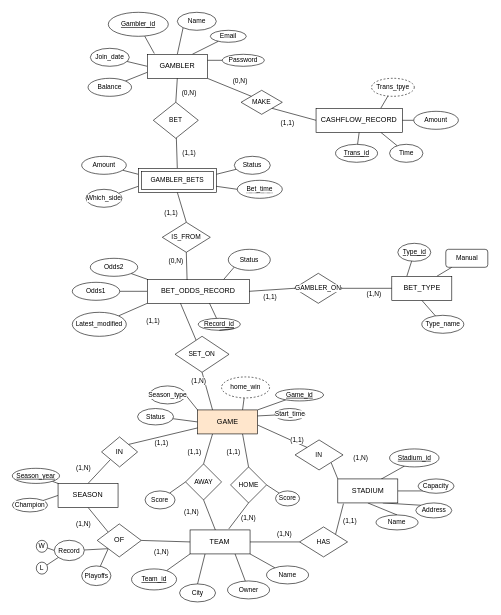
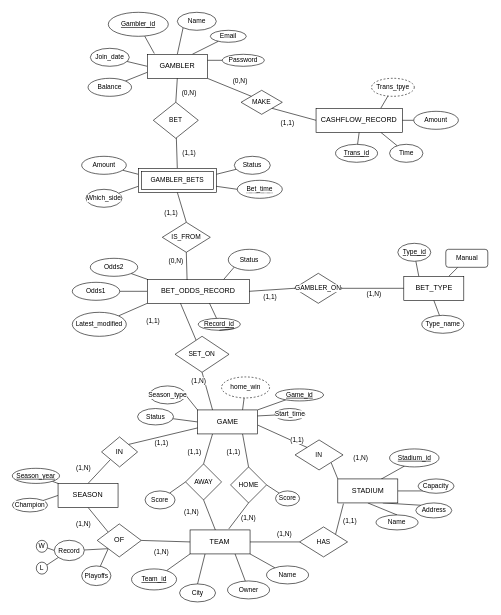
- <mxCell id="50" value="BET_TYPE" style="whiteSpace=wrap;html=1;align=center;" parent="1" vertex="1"><mxGeometry x="652.5" y="460" width="100" height="40" as="geometry" /></mxCell>
+ <mxCell id="50" value="BET_TYPE" style="whiteSpace=wrap;html=1;align=center;" parent="1" vertex="1"><mxGeometry x="672.5" y="460" width="100" height="40" as="geometry" /></mxCell>
- <mxCell id="12" value="GAME" style="whiteSpace=wrap;html=1;align=center;fillColor=#ffe6cc;" parent="1" vertex="1"><mxGeometry x="328.75" y="682.72" width="100" height="40" as="geometry" /></mxCell>
+ <mxCell id="12" value="GAME" style="whiteSpace=wrap;html=1;align=center;" parent="1" vertex="1"><mxGeometry x="328.75" y="682.72" width="100" height="40" as="geometry" /></mxCell>
